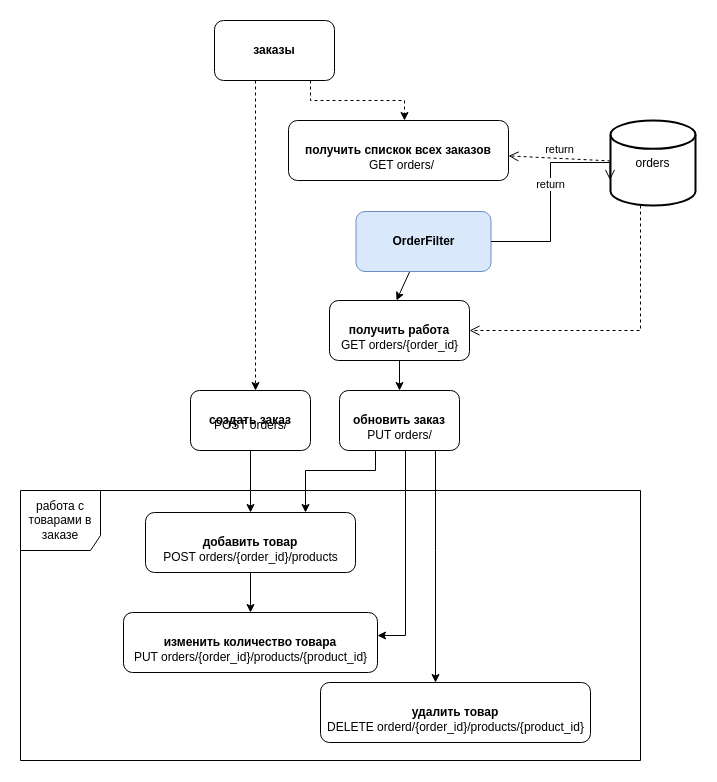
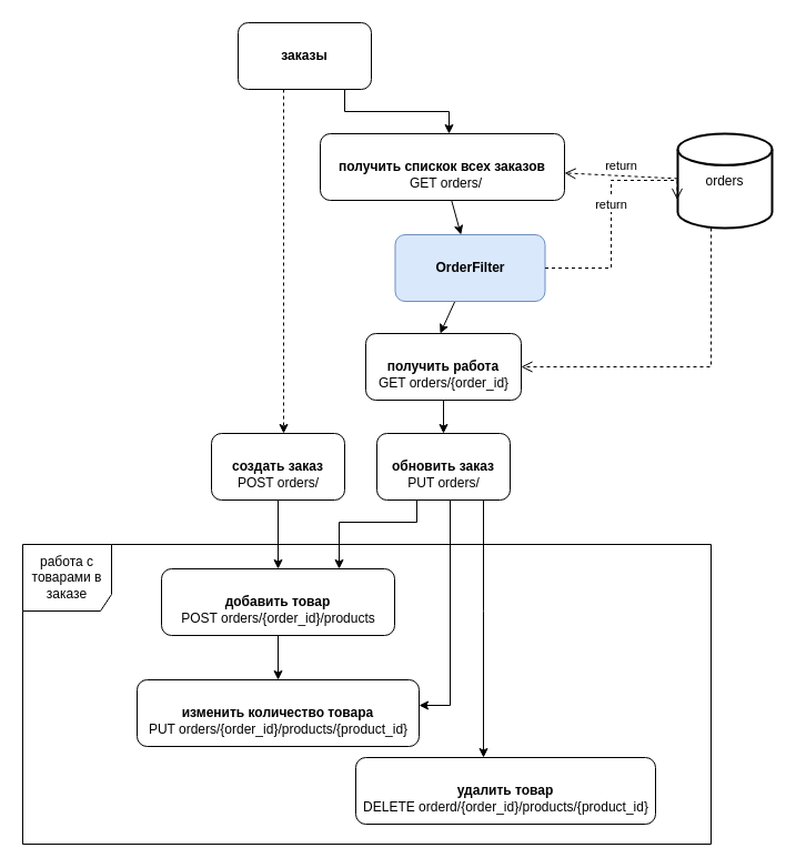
- <mxCell id="18" value="" style="endArrow=classic;html=1;rounded=0;edgeStyle=orthogonalEdgeStyle;dashed=1;" parent="1" source="2" target="4" edge="1"><mxGeometry width="50" height="50" relative="1" as="geometry"><mxPoint x="280" y="360" as="sourcePoint" /><mxPoint x="330" y="310" as="targetPoint" /><Array as="points"><mxPoint x="310" y="100" /><mxPoint x="404" y="100" /></Array></mxGeometry></mxCell>
+ <mxCell id="18" value="" style="endArrow=classic;html=1;rounded=0;edgeStyle=orthogonalEdgeStyle;" parent="1" source="2" target="4" edge="1"><mxGeometry width="50" height="50" relative="1" as="geometry"><mxPoint x="280" y="360" as="sourcePoint" /><mxPoint x="330" y="310" as="targetPoint" /><Array as="points"><mxPoint x="310" y="100" /><mxPoint x="404" y="100" /></Array></mxGeometry></mxCell>
+ <mxCell id="3" value="" style="rounded=0;orthogonalLoop=1;jettySize=auto;html=1;" edge="1" parent="1" source="4" target="27"><mxGeometry relative="1" as="geometry" /></mxCell>
- <mxCell id="31" value="return" style="html=1;verticalAlign=bottom;endArrow=open;dashed=0;endSize=8;rounded=0;entryX=-0.006;entryY=0.7;entryDx=0;entryDy=0;entryPerimeter=0;edgeStyle=orthogonalEdgeStyle;" edge="1" parent="1" source="27" target="29"><mxGeometry relative="1" as="geometry"><mxPoint x="632" y="290" as="sourcePoint" /><mxPoint x="530" y="290" as="targetPoint" /><Array as="points"><mxPoint x="550" y="241" /><mxPoint x="550" y="162" /></Array></mxGeometry></mxCell>
+ <mxCell id="31" value="return" style="html=1;verticalAlign=bottom;endArrow=open;dashed=1;endSize=8;rounded=0;entryX=-0.006;entryY=0.7;entryDx=0;entryDy=0;entryPerimeter=0;edgeStyle=orthogonalEdgeStyle;" edge="1" parent="1" source="27" target="29"><mxGeometry relative="1" as="geometry"><mxPoint x="632" y="290" as="sourcePoint" /><mxPoint x="530" y="290" as="targetPoint" /><Array as="points"><mxPoint x="550" y="241" /><mxPoint x="550" y="162" /></Array></mxGeometry></mxCell>
- <mxCell id="20" value="POST orders/" style="text;html=1;align=center;verticalAlign=middle;resizable=0;points=[];autosize=1;strokeColor=none;fillColor=none;" parent="1" vertex="1"><mxGeometry x="200" y="410" width="100" height="30" as="geometry" /></mxCell>
+ <mxCell id="20" value="POST orders/" style="text;html=1;align=center;verticalAlign=middle;resizable=0;points=[];autosize=1;strokeColor=none;fillColor=none;" parent="1" vertex="1"><mxGeometry x="200" y="420" width="100" height="30" as="geometry" /></mxCell>
